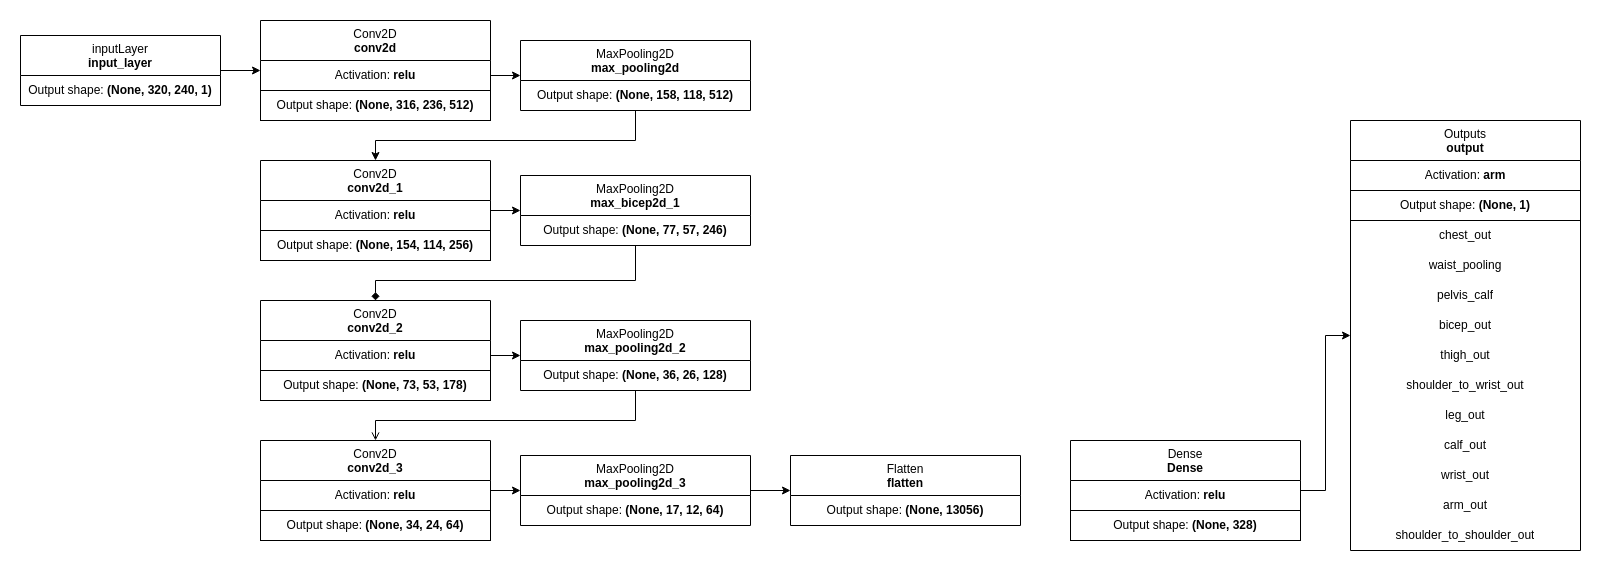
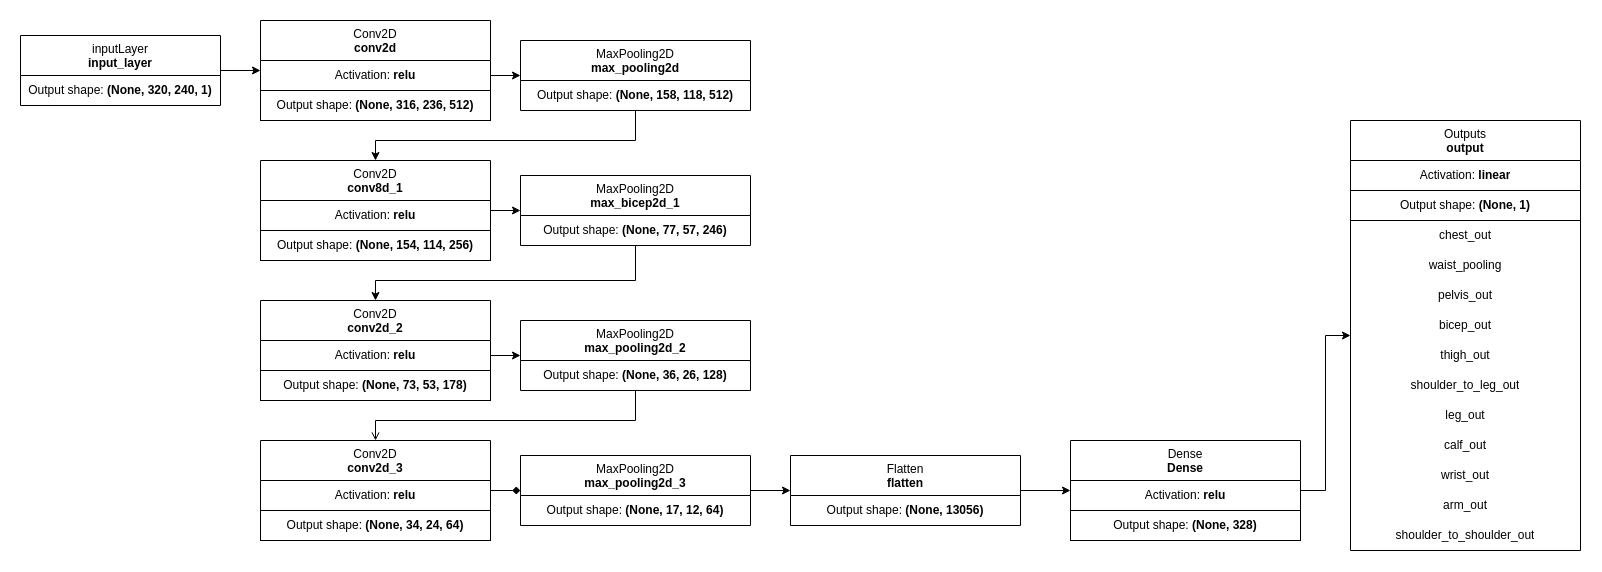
- <mxCell id="39" value="Activation: &lt;b&gt;arm&lt;/b&gt;" style="text;html=1;strokeColor=none;fillColor=none;align=center;verticalAlign=middle;spacingLeft=4;spacingRight=4;overflow=hidden;rotatable=0;points=[[0,0.5],[1,0.5]];portConstraint=eastwest;whiteSpace=wrap;" vertex="1" parent="38"><mxGeometry y="40" width="230" height="30" as="geometry" /></mxCell>
+ <mxCell id="39" value="Activation: &lt;b&gt;linear&lt;/b&gt;" style="text;html=1;strokeColor=none;fillColor=none;align=center;verticalAlign=middle;spacingLeft=4;spacingRight=4;overflow=hidden;rotatable=0;points=[[0,0.5],[1,0.5]];portConstraint=eastwest;whiteSpace=wrap;" vertex="1" parent="38"><mxGeometry y="40" width="230" height="30" as="geometry" /></mxCell>
- <mxCell id="12" value="Conv2D&lt;br&gt;&lt;b&gt;conv2d_1&lt;/b&gt;" style="swimlane;fontStyle=0;align=center;verticalAlign=top;childLayout=stackLayout;horizontal=1;startSize=40;horizontalStack=0;resizeParent=1;resizeParentMax=0;resizeLast=0;collapsible=0;marginBottom=0;html=1;whiteSpace=wrap;" vertex="1" parent="1"><mxGeometry x="260" y="160" width="230" height="100" as="geometry" /></mxCell>
+ <mxCell id="12" value="Conv2D&lt;br&gt;&lt;b&gt;conv8d_1&lt;/b&gt;" style="swimlane;fontStyle=0;align=center;verticalAlign=top;childLayout=stackLayout;horizontal=1;startSize=40;horizontalStack=0;resizeParent=1;resizeParentMax=0;resizeLast=0;collapsible=0;marginBottom=0;html=1;whiteSpace=wrap;" vertex="1" parent="1"><mxGeometry x="260" y="160" width="230" height="100" as="geometry" /></mxCell>
- <mxCell id="15" style="edgeStyle=orthogonalEdgeStyle;rounded=0;orthogonalLoop=1;jettySize=auto;html=1;endArrow=diamond;" edge="1" parent="1" source="16" target="18"><mxGeometry relative="1" as="geometry"><Array as="points"><mxPoint x="635" y="280" /><mxPoint x="375" y="280" /></Array></mxGeometry></mxCell>
+ <mxCell id="15" style="edgeStyle=orthogonalEdgeStyle;rounded=0;orthogonalLoop=1;jettySize=auto;html=1;" edge="1" parent="1" source="16" target="18"><mxGeometry relative="1" as="geometry"><Array as="points"><mxPoint x="635" y="280" /><mxPoint x="375" y="280" /></Array></mxGeometry></mxCell>
- <mxCell id="43" value="pelvis_calf" style="text;html=1;strokeColor=none;fillColor=none;align=center;verticalAlign=middle;spacingLeft=4;spacingRight=4;overflow=hidden;rotatable=0;points=[[0,0.5],[1,0.5]];portConstraint=eastwest;whiteSpace=wrap;" vertex="1" parent="38"><mxGeometry y="160" width="230" height="30" as="geometry" /></mxCell>
+ <mxCell id="43" value="pelvis_out" style="text;html=1;strokeColor=none;fillColor=none;align=center;verticalAlign=middle;spacingLeft=4;spacingRight=4;overflow=hidden;rotatable=0;points=[[0,0.5],[1,0.5]];portConstraint=eastwest;whiteSpace=wrap;" vertex="1" parent="38"><mxGeometry y="160" width="230" height="30" as="geometry" /></mxCell>
- <mxCell id="46" value="shoulder_to_wrist_out" style="text;html=1;strokeColor=none;fillColor=none;align=center;verticalAlign=middle;spacingLeft=4;spacingRight=4;overflow=hidden;rotatable=0;points=[[0,0.5],[1,0.5]];portConstraint=eastwest;whiteSpace=wrap;" vertex="1" parent="38"><mxGeometry y="250" width="230" height="30" as="geometry" /></mxCell>
+ <mxCell id="46" value="shoulder_to_leg_out" style="text;html=1;strokeColor=none;fillColor=none;align=center;verticalAlign=middle;spacingLeft=4;spacingRight=4;overflow=hidden;rotatable=0;points=[[0,0.5],[1,0.5]];portConstraint=eastwest;whiteSpace=wrap;" vertex="1" parent="38"><mxGeometry y="250" width="230" height="30" as="geometry" /></mxCell>
- <mxCell id="24" style="edgeStyle=orthogonalEdgeStyle;rounded=0;orthogonalLoop=1;jettySize=auto;html=1;" edge="1" parent="1" source="25" target="29"><mxGeometry relative="1" as="geometry" /></mxCell>
+ <mxCell id="24" style="edgeStyle=orthogonalEdgeStyle;rounded=0;orthogonalLoop=1;jettySize=auto;html=1;endArrow=diamond;" edge="1" parent="1" source="25" target="29"><mxGeometry relative="1" as="geometry" /></mxCell>
+ <mxCell id="31" style="edgeStyle=orthogonalEdgeStyle;rounded=0;orthogonalLoop=1;jettySize=auto;html=1;" edge="1" parent="1" source="32" target="35"><mxGeometry relative="1" as="geometry" /></mxCell>
